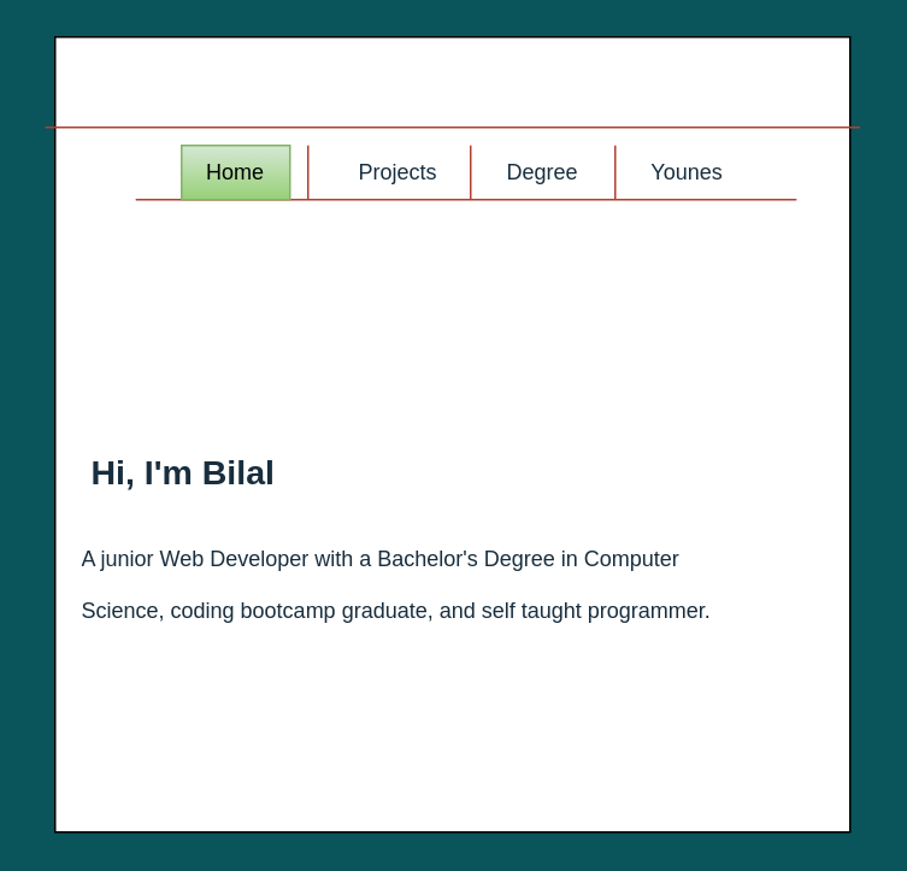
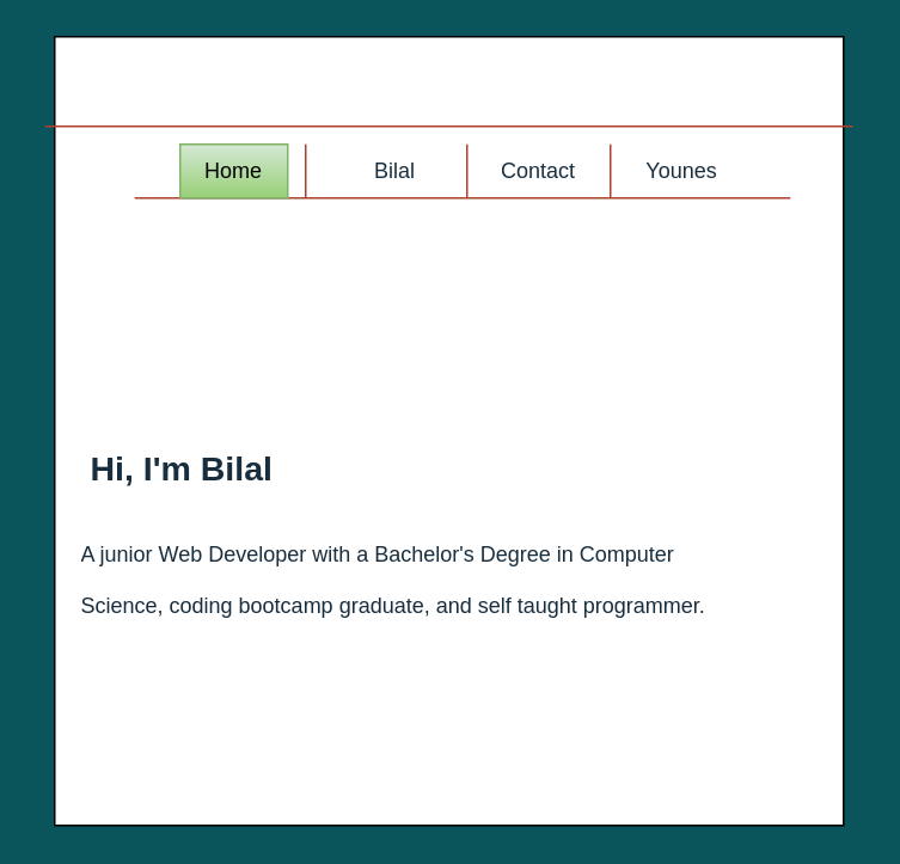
- <mxCell id="7" value="Projects" style="text;html=1;strokeColor=none;fillColor=none;align=center;verticalAlign=middle;whiteSpace=wrap;rounded=0;sketch=0;fontColor=#182E3E;" vertex="1" parent="1"><mxGeometry x="190" y="80" width="60" height="30" as="geometry" /></mxCell>
+ <mxCell id="7" value="Bilal" style="text;html=1;strokeColor=none;fillColor=none;align=center;verticalAlign=middle;whiteSpace=wrap;rounded=0;sketch=0;fontColor=#182E3E;" vertex="1" parent="1"><mxGeometry x="190" y="80" width="60" height="30" as="geometry" /></mxCell>
- <mxCell id="8" value="Degree" style="text;html=1;strokeColor=none;fillColor=none;align=center;verticalAlign=middle;whiteSpace=wrap;rounded=0;sketch=0;fontColor=#182E3E;" vertex="1" parent="1"><mxGeometry x="270" y="80" width="60" height="30" as="geometry" /></mxCell>
+ <mxCell id="8" value="Contact" style="text;html=1;strokeColor=none;fillColor=none;align=center;verticalAlign=middle;whiteSpace=wrap;rounded=0;sketch=0;fontColor=#182E3E;" vertex="1" parent="1"><mxGeometry x="270" y="80" width="60" height="30" as="geometry" /></mxCell>
